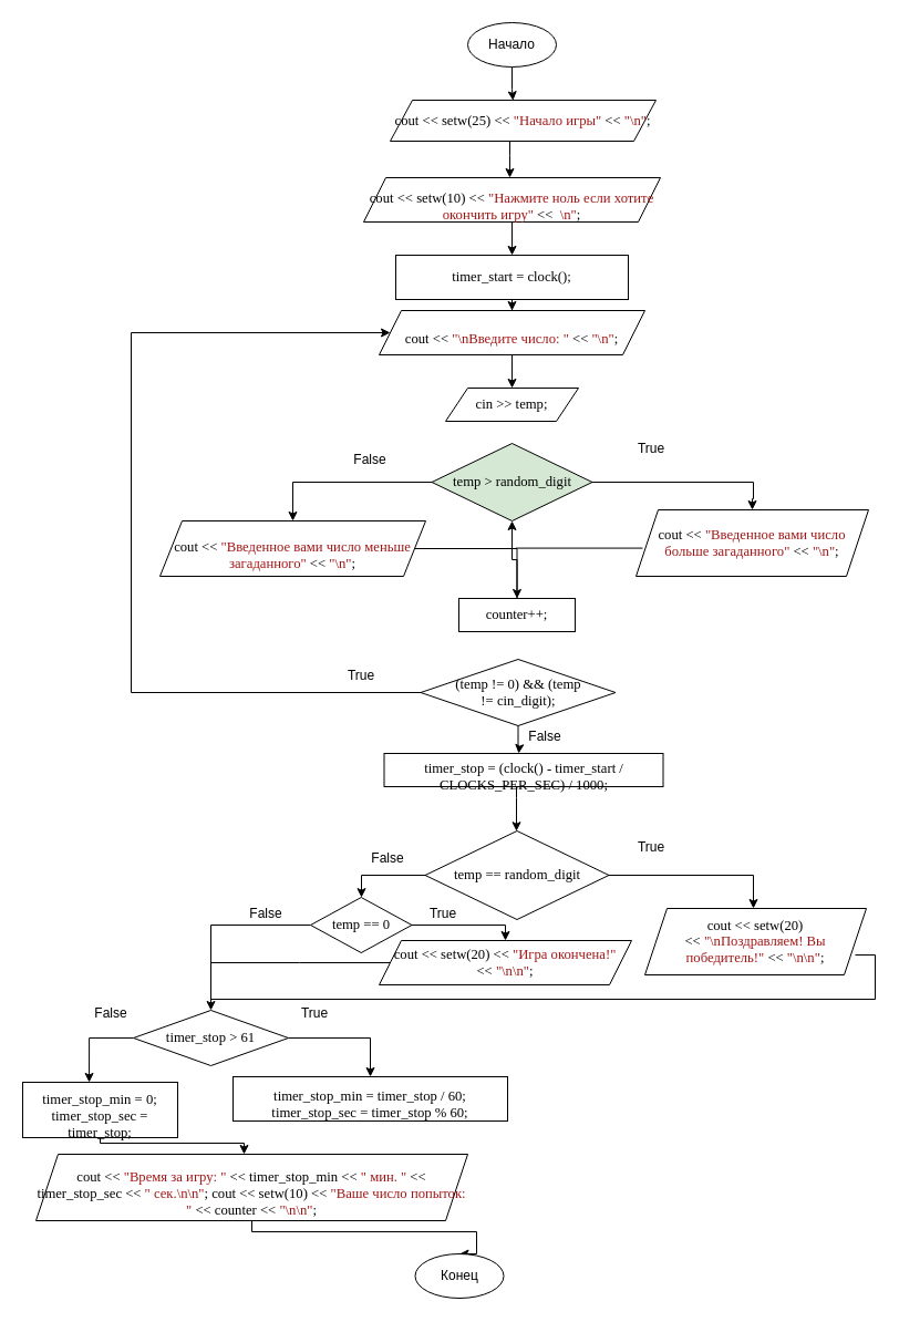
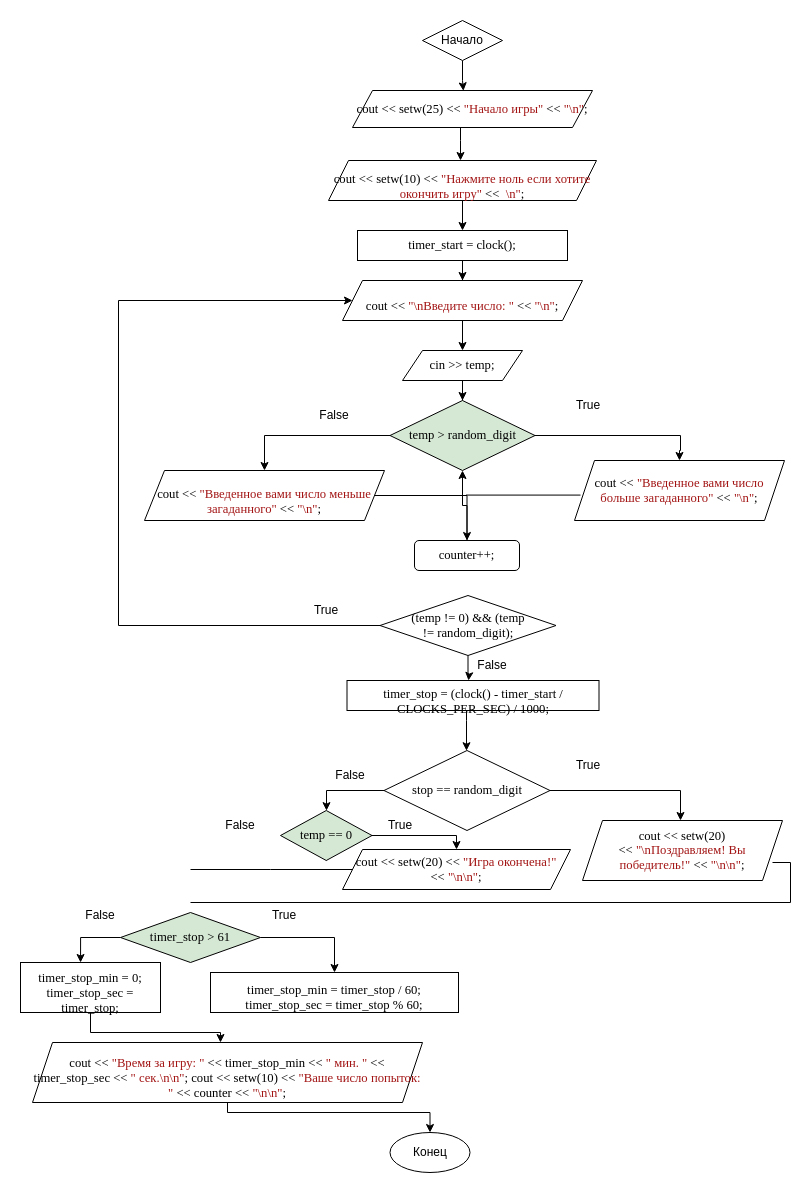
- <mxCell id="3" value="Начало" style="ellipse;whiteSpace=wrap;html=1;" vertex="1" parent="1"><mxGeometry x="422" y="20" width="80" height="40" as="geometry" /></mxCell>
+ <mxCell id="3" value="Начало" style="rhombus;whiteSpace=wrap;html=1;" vertex="1" parent="1"><mxGeometry x="422" y="20" width="80" height="40" as="geometry" /></mxCell>
- <mxCell id="9" value="&lt;span lang=&quot;EN-US&quot; style=&quot;font-size: 9.5pt ; line-height: 107% ; font-family: &amp;#34;consolas&amp;#34;&quot;&gt;timer_start = clock();&lt;/span&gt;" style="rounded=0;whiteSpace=wrap;html=1;" vertex="1" parent="1"><mxGeometry x="357" y="230" width="210" height="40" as="geometry" /></mxCell>
+ <mxCell id="9" value="&lt;span lang=&quot;EN-US&quot; style=&quot;font-size: 9.5pt ; line-height: 107% ; font-family: &amp;#34;consolas&amp;#34;&quot;&gt;timer_start = clock();&lt;/span&gt;" style="rounded=0;whiteSpace=wrap;html=1;" vertex="1" parent="1"><mxGeometry x="357" y="230" width="210" height="30" as="geometry" /></mxCell>
+ <mxCell id="12" value="" style="edgeStyle=orthogonalEdgeStyle;rounded=0;orthogonalLoop=1;jettySize=auto;html=1;" edge="1" parent="1" source="13" target="16"><mxGeometry relative="1" as="geometry" /></mxCell>
- <mxCell id="21" value="&lt;span lang=&quot;EN-US&quot; style=&quot;font-size: 9.5pt ; line-height: 107% ; font-family: &amp;#34;consolas&amp;#34;&quot;&gt;counter++;&lt;/span&gt;" style="rounded=0;whiteSpace=wrap;html=1;" vertex="1" parent="1"><mxGeometry x="414" y="540" width="105" height="30" as="geometry" /></mxCell>
+ <mxCell id="21" value="&lt;span lang=&quot;EN-US&quot; style=&quot;font-size: 9.5pt ; line-height: 107% ; font-family: &amp;#34;consolas&amp;#34;&quot;&gt;counter++;&lt;/span&gt;" style="whiteSpace=wrap;html=1;rounded=1;" vertex="1" parent="1"><mxGeometry x="414" y="540" width="105" height="30" as="geometry" /></mxCell>
- <mxCell id="24" value="&lt;span lang=&quot;EN-US&quot; style=&quot;font-size: 9.5pt ; line-height: 107% ; font-family: &amp;#34;consolas&amp;#34;&quot;&gt;(temp != 0) &amp;amp;&amp;amp; (temp&lt;br&gt;!= cin_digit);&lt;/span&gt;" style="rhombus;whiteSpace=wrap;html=1;" vertex="1" parent="1"><mxGeometry x="379.5" y="595" width="176" height="60" as="geometry" /></mxCell>
+ <mxCell id="24" value="&lt;span lang=&quot;EN-US&quot; style=&quot;font-size: 9.5pt ; line-height: 107% ; font-family: &amp;#34;consolas&amp;#34;&quot;&gt;(temp != 0) &amp;amp;&amp;amp; (temp&lt;br&gt;!= random_digit);&lt;/span&gt;" style="rhombus;whiteSpace=wrap;html=1;" vertex="1" parent="1"><mxGeometry x="379.5" y="595" width="176" height="60" as="geometry" /></mxCell>
- <mxCell id="29" value="&lt;span lang=&quot;EN-US&quot; style=&quot;font-size: 9.5pt ; line-height: 107% ; font-family: &amp;#34;consolas&amp;#34;&quot;&gt;temp == random_digit&lt;/span&gt;" style="rhombus;whiteSpace=wrap;html=1;" vertex="1" parent="1"><mxGeometry x="383.5" y="750" width="166" height="80" as="geometry" /></mxCell>
+ <mxCell id="29" value="&lt;span lang=&quot;EN-US&quot; style=&quot;font-size: 9.5pt ; line-height: 107% ; font-family: &amp;#34;consolas&amp;#34;&quot;&gt;stop == random_digit&lt;/span&gt;" style="rhombus;whiteSpace=wrap;html=1;" vertex="1" parent="1"><mxGeometry x="383.5" y="750" width="166" height="80" as="geometry" /></mxCell>
- <mxCell id="31" style="edgeStyle=orthogonalEdgeStyle;rounded=0;orthogonalLoop=1;jettySize=auto;html=1;entryX=0.5;entryY=0;entryDx=0;entryDy=0;" edge="1" parent="1" source="32" target="37"><mxGeometry relative="1" as="geometry" /></mxCell>
- <mxCell id="32" value="&lt;span style=&quot;font-size: 9.5pt ; line-height: 107% ; font-family: &amp;#34;consolas&amp;#34;&quot;&gt;temp == 0&lt;/span&gt;" style="rhombus;whiteSpace=wrap;html=1;" vertex="1" parent="1"><mxGeometry x="280" y="810" width="91.5" height="50" as="geometry" /></mxCell>
+ <mxCell id="32" value="&lt;span style=&quot;font-size: 9.5pt ; line-height: 107% ; font-family: &amp;#34;consolas&amp;#34;&quot;&gt;temp == 0&lt;/span&gt;" style="rhombus;whiteSpace=wrap;html=1;fillColor=#d5e8d4;" vertex="1" parent="1"><mxGeometry x="280" y="810" width="91.5" height="50" as="geometry" /></mxCell>
- <mxCell id="37" value="&lt;span lang=&quot;EN-US&quot; style=&quot;font-size: 9.5pt ; line-height: 107% ; font-family: &amp;#34;consolas&amp;#34;&quot;&gt;timer_stop &amp;gt; 61&lt;/span&gt;" style="rhombus;whiteSpace=wrap;html=1;" vertex="1" parent="1"><mxGeometry x="120" y="912" width="140" height="50" as="geometry" /></mxCell>
+ <mxCell id="37" value="&lt;span lang=&quot;EN-US&quot; style=&quot;font-size: 9.5pt ; line-height: 107% ; font-family: &amp;#34;consolas&amp;#34;&quot;&gt;timer_stop &amp;gt; 61&lt;/span&gt;" style="rhombus;whiteSpace=wrap;html=1;fillColor=#d5e8d4;" vertex="1" parent="1"><mxGeometry x="120" y="912" width="140" height="50" as="geometry" /></mxCell>
- <mxCell id="40" value="&lt;p class=&quot;MsoNormal&quot; style=&quot;margin-bottom: 0cm ; line-height: normal&quot;&gt;&lt;span lang=&quot;EN-US&quot; style=&quot;font-size: 9.5pt ; font-family: &amp;#34;consolas&amp;#34;&quot;&gt;timer_stop_min = 0;&lt;/span&gt;&lt;/p&gt;&lt;span lang=&quot;EN-US&quot; style=&quot;font-size: 9.5pt ; line-height: 107% ; font-family: &amp;#34;consolas&amp;#34;&quot;&gt;timer_stop_sec = timer_stop;&lt;/span&gt;" style="rounded=0;whiteSpace=wrap;html=1;" vertex="1" parent="1"><mxGeometry x="20" y="977" width="140" height="50" as="geometry" /></mxCell>
+ <mxCell id="40" value="&lt;p class=&quot;MsoNormal&quot; style=&quot;margin-bottom: 0cm ; line-height: normal&quot;&gt;&lt;span lang=&quot;EN-US&quot; style=&quot;font-size: 9.5pt ; font-family: &amp;#34;consolas&amp;#34;&quot;&gt;timer_stop_min = 0;&lt;/span&gt;&lt;/p&gt;&lt;span lang=&quot;EN-US&quot; style=&quot;font-size: 9.5pt ; line-height: 107% ; font-family: &amp;#34;consolas&amp;#34;&quot;&gt;timer_stop_sec = timer_stop;&lt;/span&gt;" style="rounded=0;whiteSpace=wrap;html=1;" vertex="1" parent="1"><mxGeometry x="20" y="962" width="140" height="50" as="geometry" /></mxCell>
- <mxCell id="43" value="Конец" style="ellipse;whiteSpace=wrap;html=1;" vertex="1" parent="1"><mxGeometry x="374.5" y="1132" width="80" height="40" as="geometry" /></mxCell>
+ <mxCell id="43" value="Конец" style="ellipse;whiteSpace=wrap;html=1;" vertex="1" parent="1"><mxGeometry x="389.5" y="1132" width="80" height="40" as="geometry" /></mxCell>
